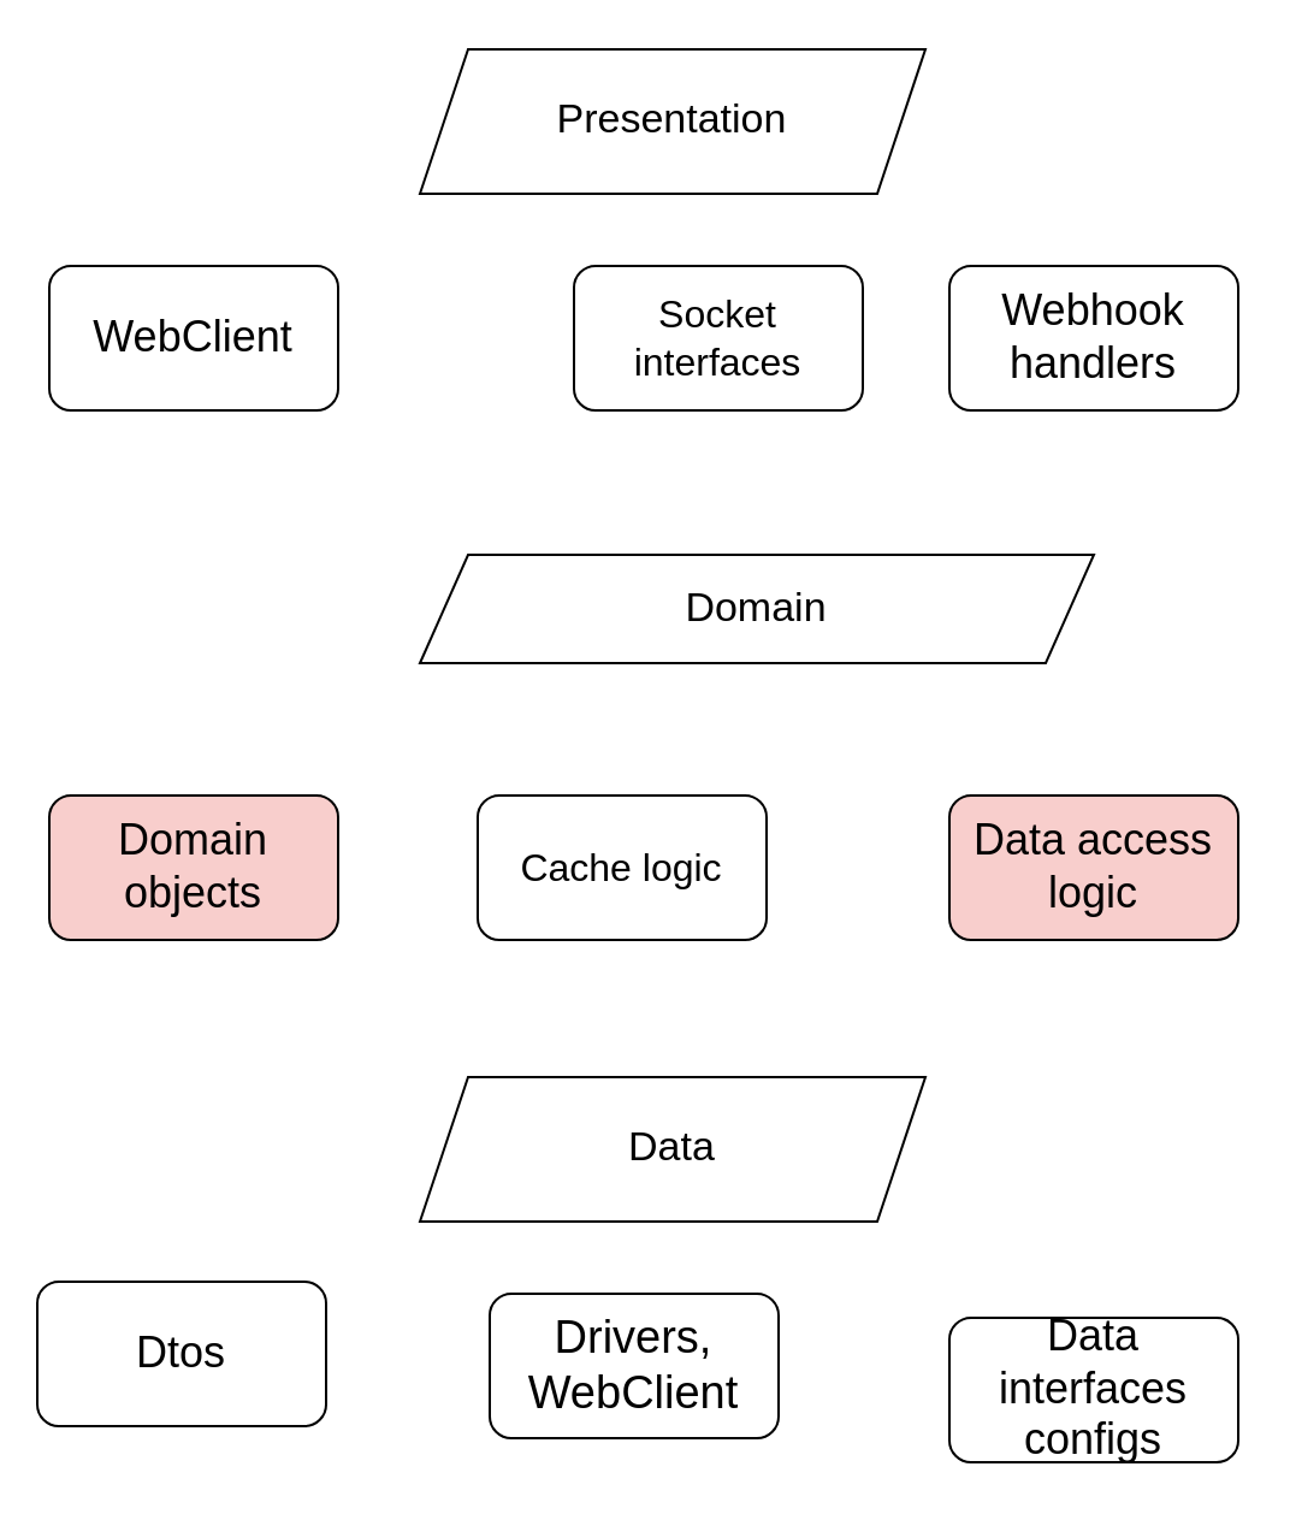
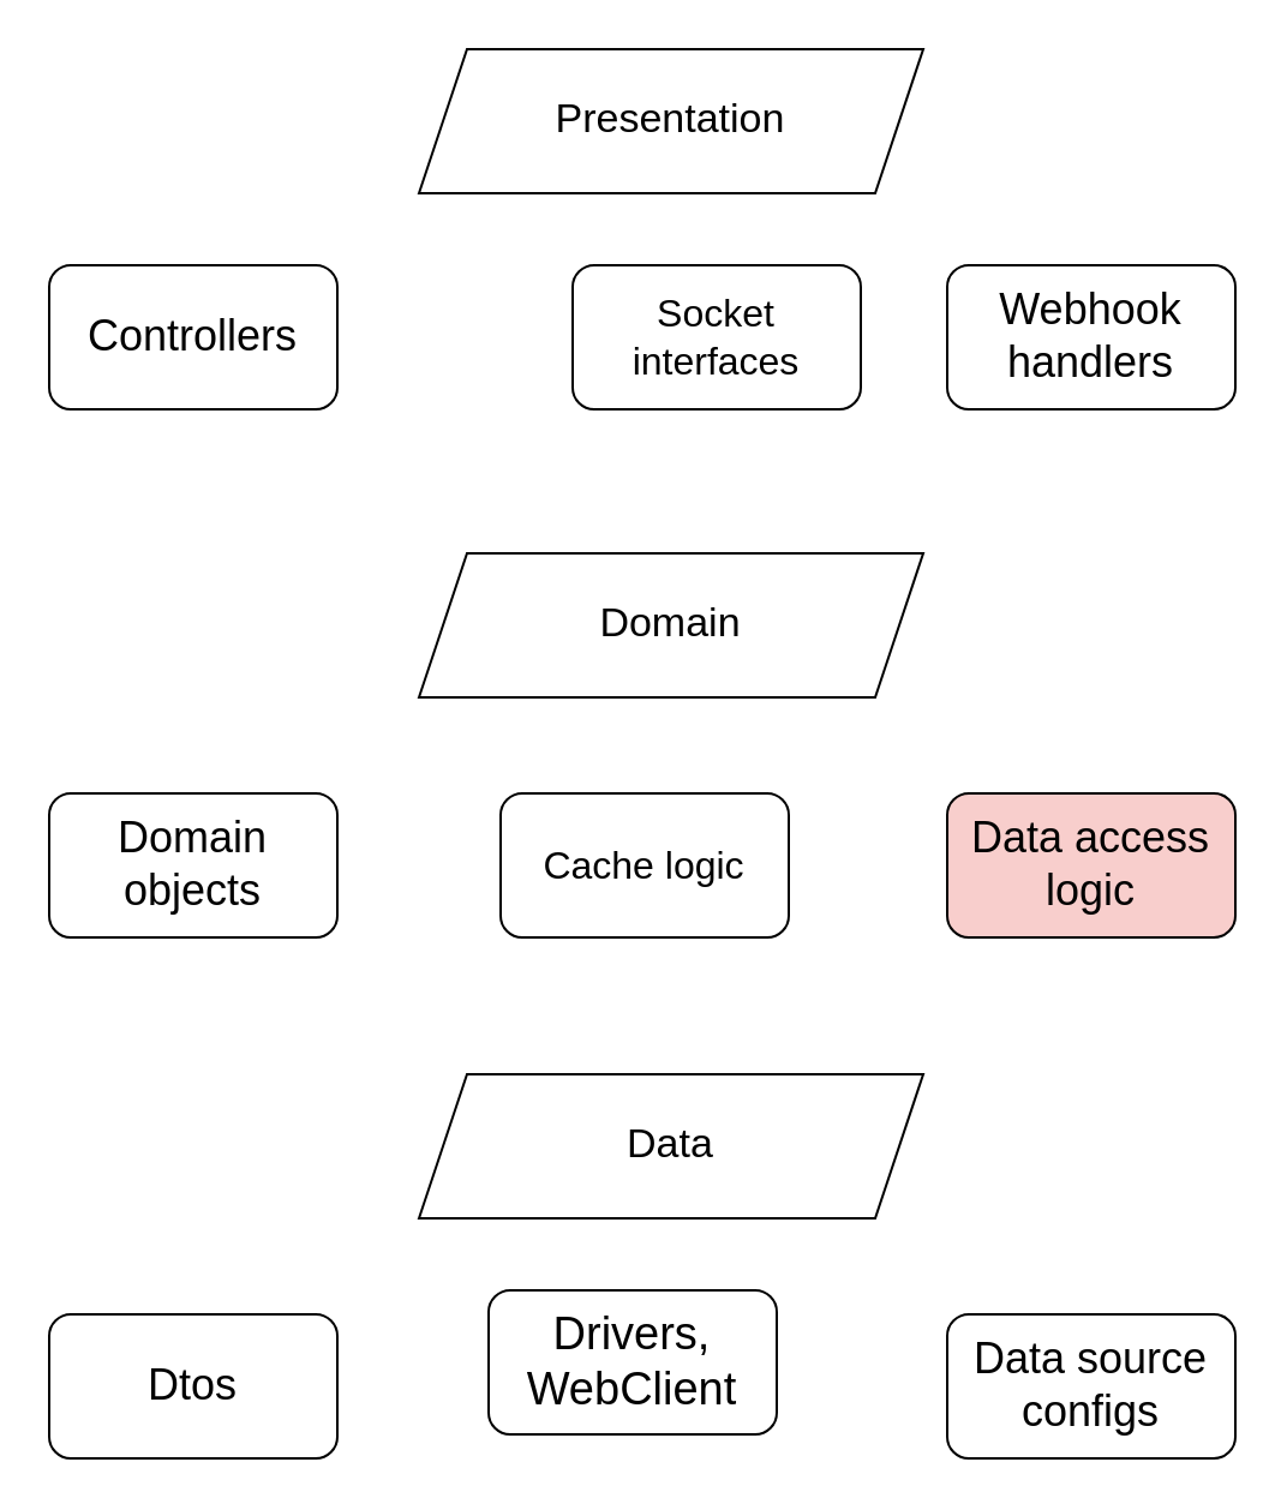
- <mxCell id="3" value="&lt;font style=&quot;font-size: 18px;&quot;&gt;WebClient&lt;/font&gt;" style="rounded=1;whiteSpace=wrap;html=1;" vertex="1" parent="1"><mxGeometry x="20" y="110" width="120" height="60" as="geometry" /></mxCell>
+ <mxCell id="3" value="&lt;font style=&quot;font-size: 18px;&quot;&gt;Controllers&lt;/font&gt;" style="rounded=1;whiteSpace=wrap;html=1;" vertex="1" parent="1"><mxGeometry x="20" y="110" width="120" height="60" as="geometry" /></mxCell>
- <mxCell id="6" value="&lt;span style=&quot;font-size: 17px;&quot;&gt;Domain&lt;/span&gt;" style="shape=parallelogram;perimeter=parallelogramPerimeter;whiteSpace=wrap;html=1;fixedSize=1;" vertex="1" parent="1"><mxGeometry x="174" y="230" width="280" height="45" as="geometry" /></mxCell>
+ <mxCell id="6" value="&lt;span style=&quot;font-size: 17px;&quot;&gt;Domain&lt;/span&gt;" style="shape=parallelogram;perimeter=parallelogramPerimeter;whiteSpace=wrap;html=1;fixedSize=1;" vertex="1" parent="1"><mxGeometry x="174" y="230" width="210" height="60" as="geometry" /></mxCell>
- <mxCell id="7" value="&lt;font style=&quot;font-size: 18px;&quot;&gt;Domain objects&lt;/font&gt;" style="rounded=1;whiteSpace=wrap;html=1;fillColor=#f8cecc;" vertex="1" parent="1"><mxGeometry x="20" y="330" width="120" height="60" as="geometry" /></mxCell>
+ <mxCell id="7" value="&lt;font style=&quot;font-size: 18px;&quot;&gt;Domain objects&lt;/font&gt;" style="rounded=1;whiteSpace=wrap;html=1;" vertex="1" parent="1"><mxGeometry x="20" y="330" width="120" height="60" as="geometry" /></mxCell>
- <mxCell id="8" value="&lt;font style=&quot;font-size: 16px;&quot;&gt;Cache logic&lt;/font&gt;" style="rounded=1;whiteSpace=wrap;html=1;" vertex="1" parent="1"><mxGeometry x="198" y="330" width="120" height="60" as="geometry" /></mxCell>
+ <mxCell id="8" value="&lt;font style=&quot;font-size: 16px;&quot;&gt;Cache logic&lt;/font&gt;" style="rounded=1;whiteSpace=wrap;html=1;" vertex="1" parent="1"><mxGeometry x="208" y="330" width="120" height="60" as="geometry" /></mxCell>
- <mxCell id="11" value="&lt;font style=&quot;font-size: 18px;&quot;&gt;Dtos&lt;/font&gt;" style="rounded=1;whiteSpace=wrap;html=1;" vertex="1" parent="1"><mxGeometry x="15" y="532" width="120" height="60" as="geometry" /></mxCell>
+ <mxCell id="11" value="&lt;font style=&quot;font-size: 18px;&quot;&gt;Dtos&lt;/font&gt;" style="rounded=1;whiteSpace=wrap;html=1;" vertex="1" parent="1"><mxGeometry x="20" y="547" width="120" height="60" as="geometry" /></mxCell>
- <mxCell id="13" value="&lt;span style=&quot;font-size: 18px;&quot;&gt;Data interfaces configs&lt;/span&gt;" style="rounded=1;whiteSpace=wrap;html=1;" vertex="1" parent="1"><mxGeometry x="394" y="547" width="120" height="60" as="geometry" /></mxCell>
+ <mxCell id="13" value="&lt;span style=&quot;font-size: 18px;&quot;&gt;Data source configs&lt;/span&gt;" style="rounded=1;whiteSpace=wrap;html=1;" vertex="1" parent="1"><mxGeometry x="394" y="547" width="120" height="60" as="geometry" /></mxCell>
